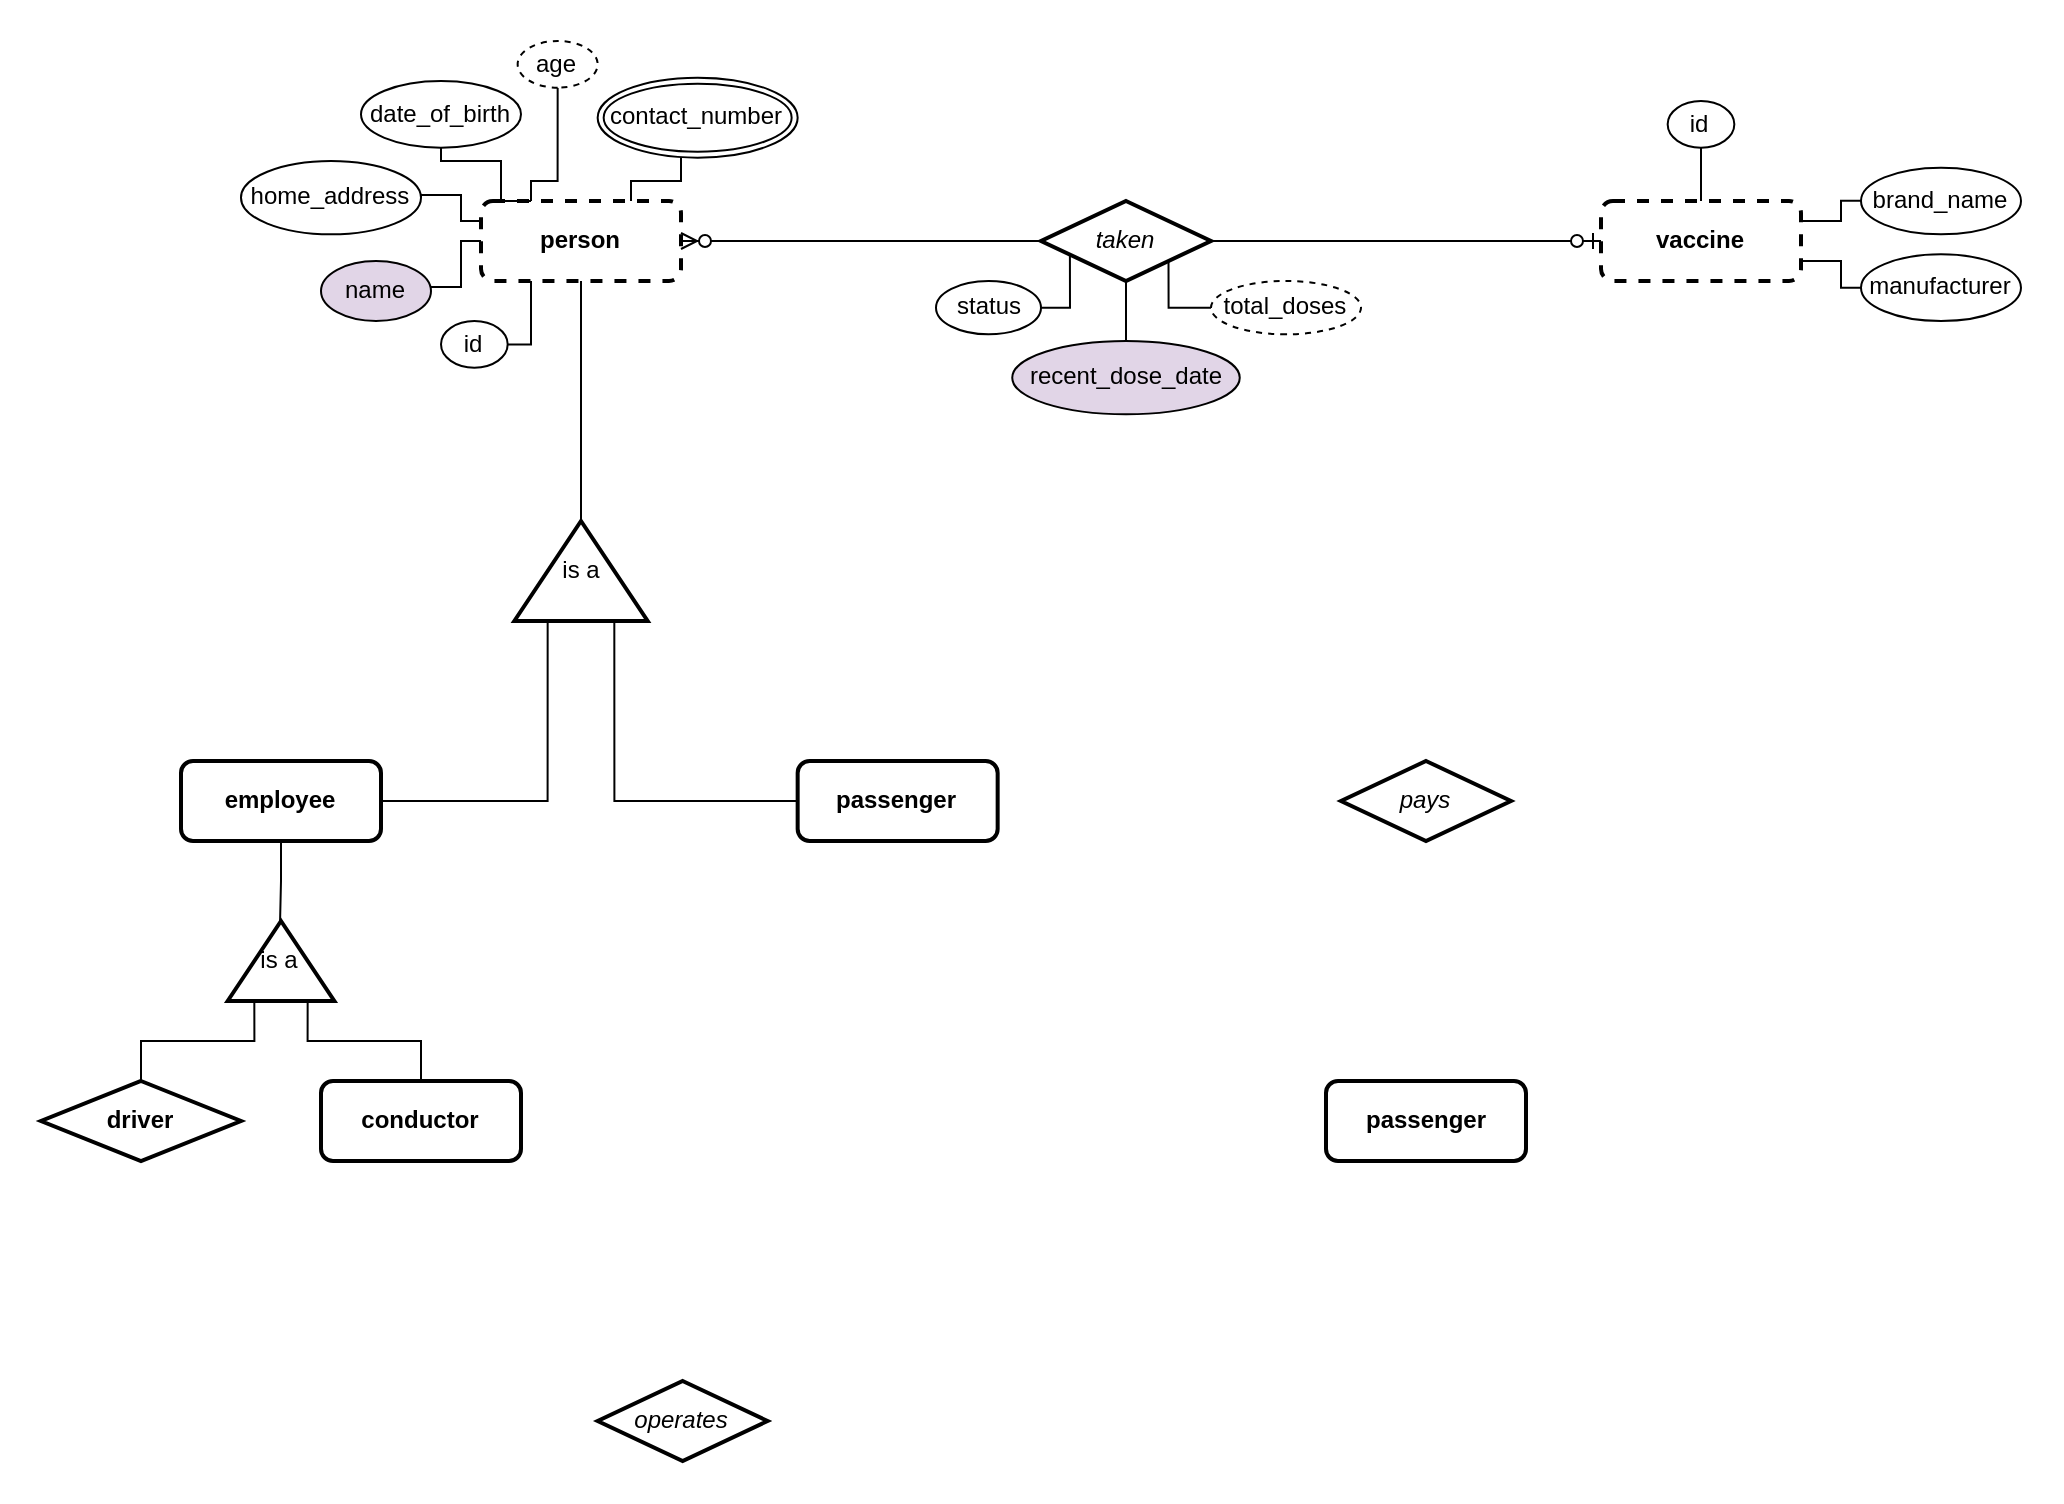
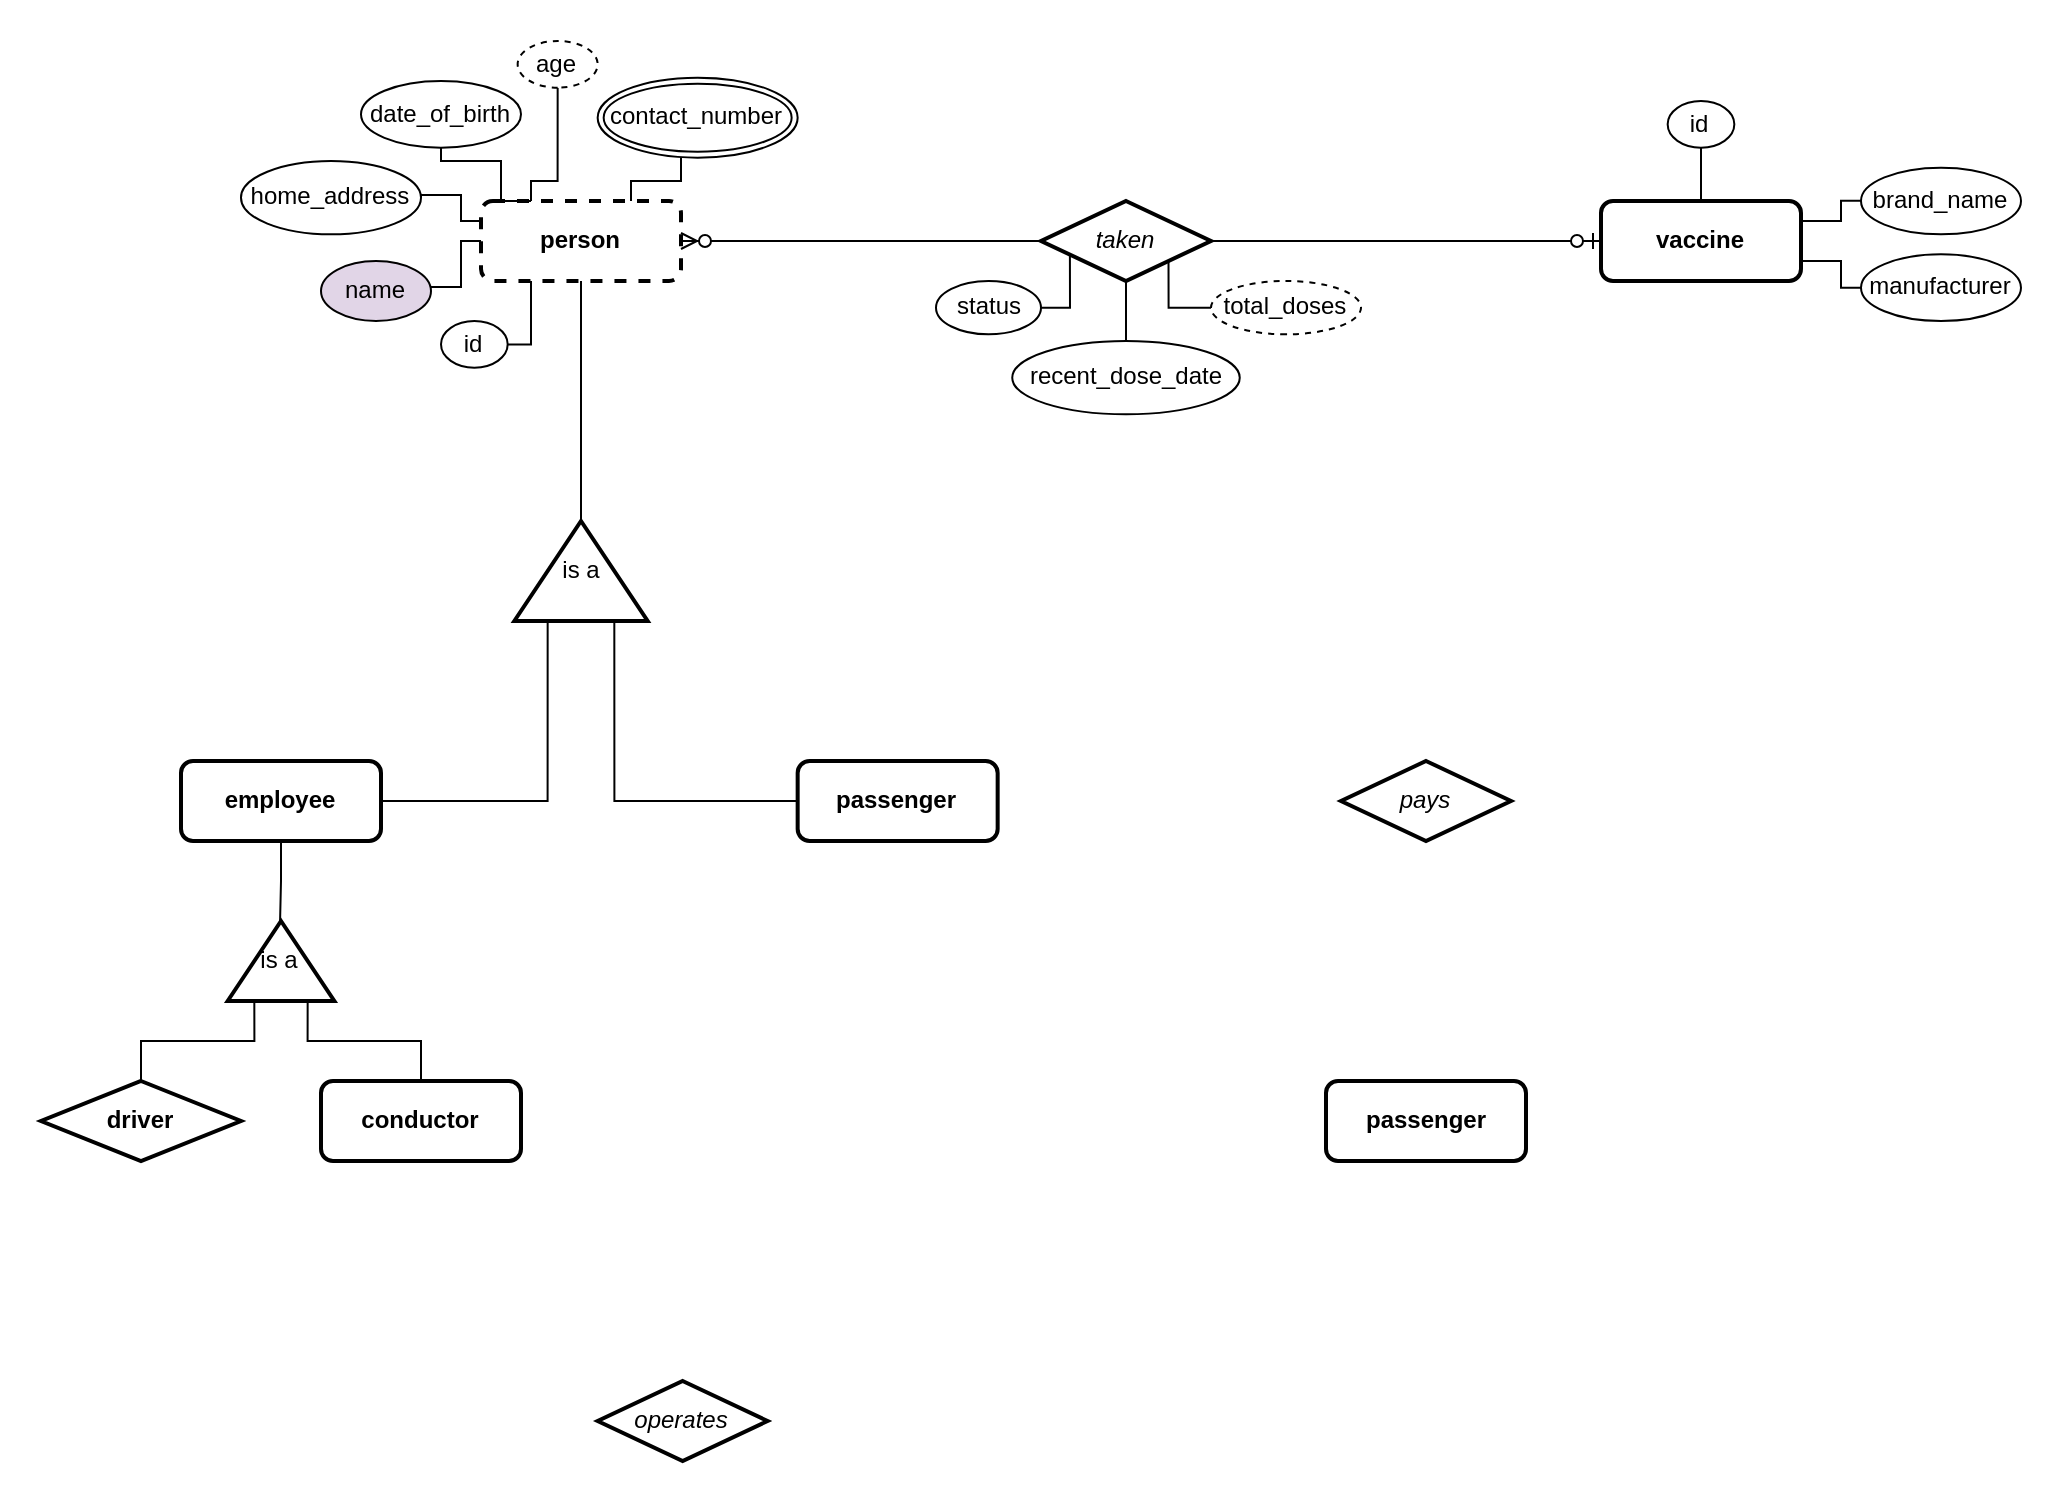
- <mxCell id="20" value="&lt;b&gt;vaccine&lt;/b&gt;" style="rounded=1;whiteSpace=wrap;html=1;strokeWidth=2;dashed=1;" vertex="1" parent="1"><mxGeometry x="800" y="100" width="100" height="40" as="geometry" /></mxCell>
+ <mxCell id="20" value="&lt;b&gt;vaccine&lt;/b&gt;" style="rounded=1;whiteSpace=wrap;html=1;strokeWidth=2;" vertex="1" parent="1"><mxGeometry x="800" y="100" width="100" height="40" as="geometry" /></mxCell>
- <mxCell id="24" value="recent_dose_date" style="ellipse;whiteSpace=wrap;html=1;direction=south;fillColor=#e1d5e7;" vertex="1" parent="1"><mxGeometry x="505.63" y="170" width="113.75" height="36.66" as="geometry" /></mxCell>
+ <mxCell id="24" value="recent_dose_date" style="ellipse;whiteSpace=wrap;html=1;direction=south;" vertex="1" parent="1"><mxGeometry x="505.63" y="170" width="113.75" height="36.66" as="geometry" /></mxCell>
